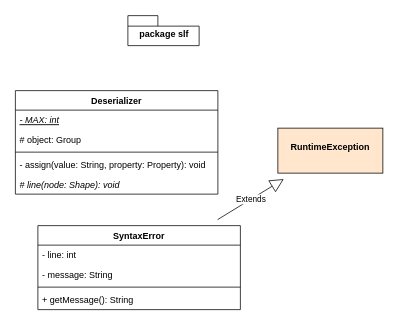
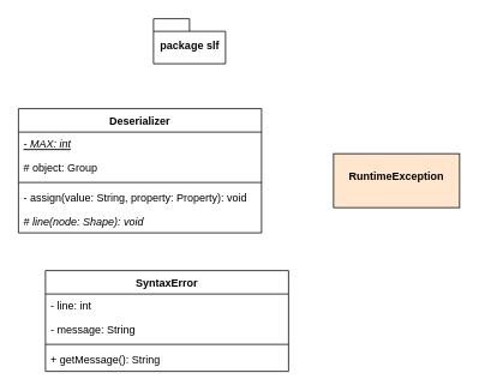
- <mxCell id="2" value="package slf" style="shape=folder;fontStyle=1;spacingTop=10;tabWidth=40;tabHeight=14;tabPosition=left;html=1;hachureGap=4;pointerEvents=0;" vertex="1" parent="1"><mxGeometry x="170" y="20" width="95" height="40" as="geometry" /></mxCell>
+ <mxCell id="2" value="package slf" style="shape=folder;fontStyle=1;spacingTop=10;tabWidth=40;tabHeight=14;tabPosition=left;html=1;hachureGap=4;pointerEvents=0;" vertex="1" parent="1"><mxGeometry x="170" y="20" width="80" height="50" as="geometry" /></mxCell>
- <mxCell id="14" value="Extends" style="endArrow=block;endSize=16;endFill=0;html=1;sourcePerimeterSpacing=8;targetPerimeterSpacing=8;" edge="1" parent="1" source="9" target="15"><mxGeometry width="160" relative="1" as="geometry"><mxPoint x="190" y="190" as="sourcePoint" /><mxPoint x="390" y="260" as="targetPoint" /></mxGeometry></mxCell>
